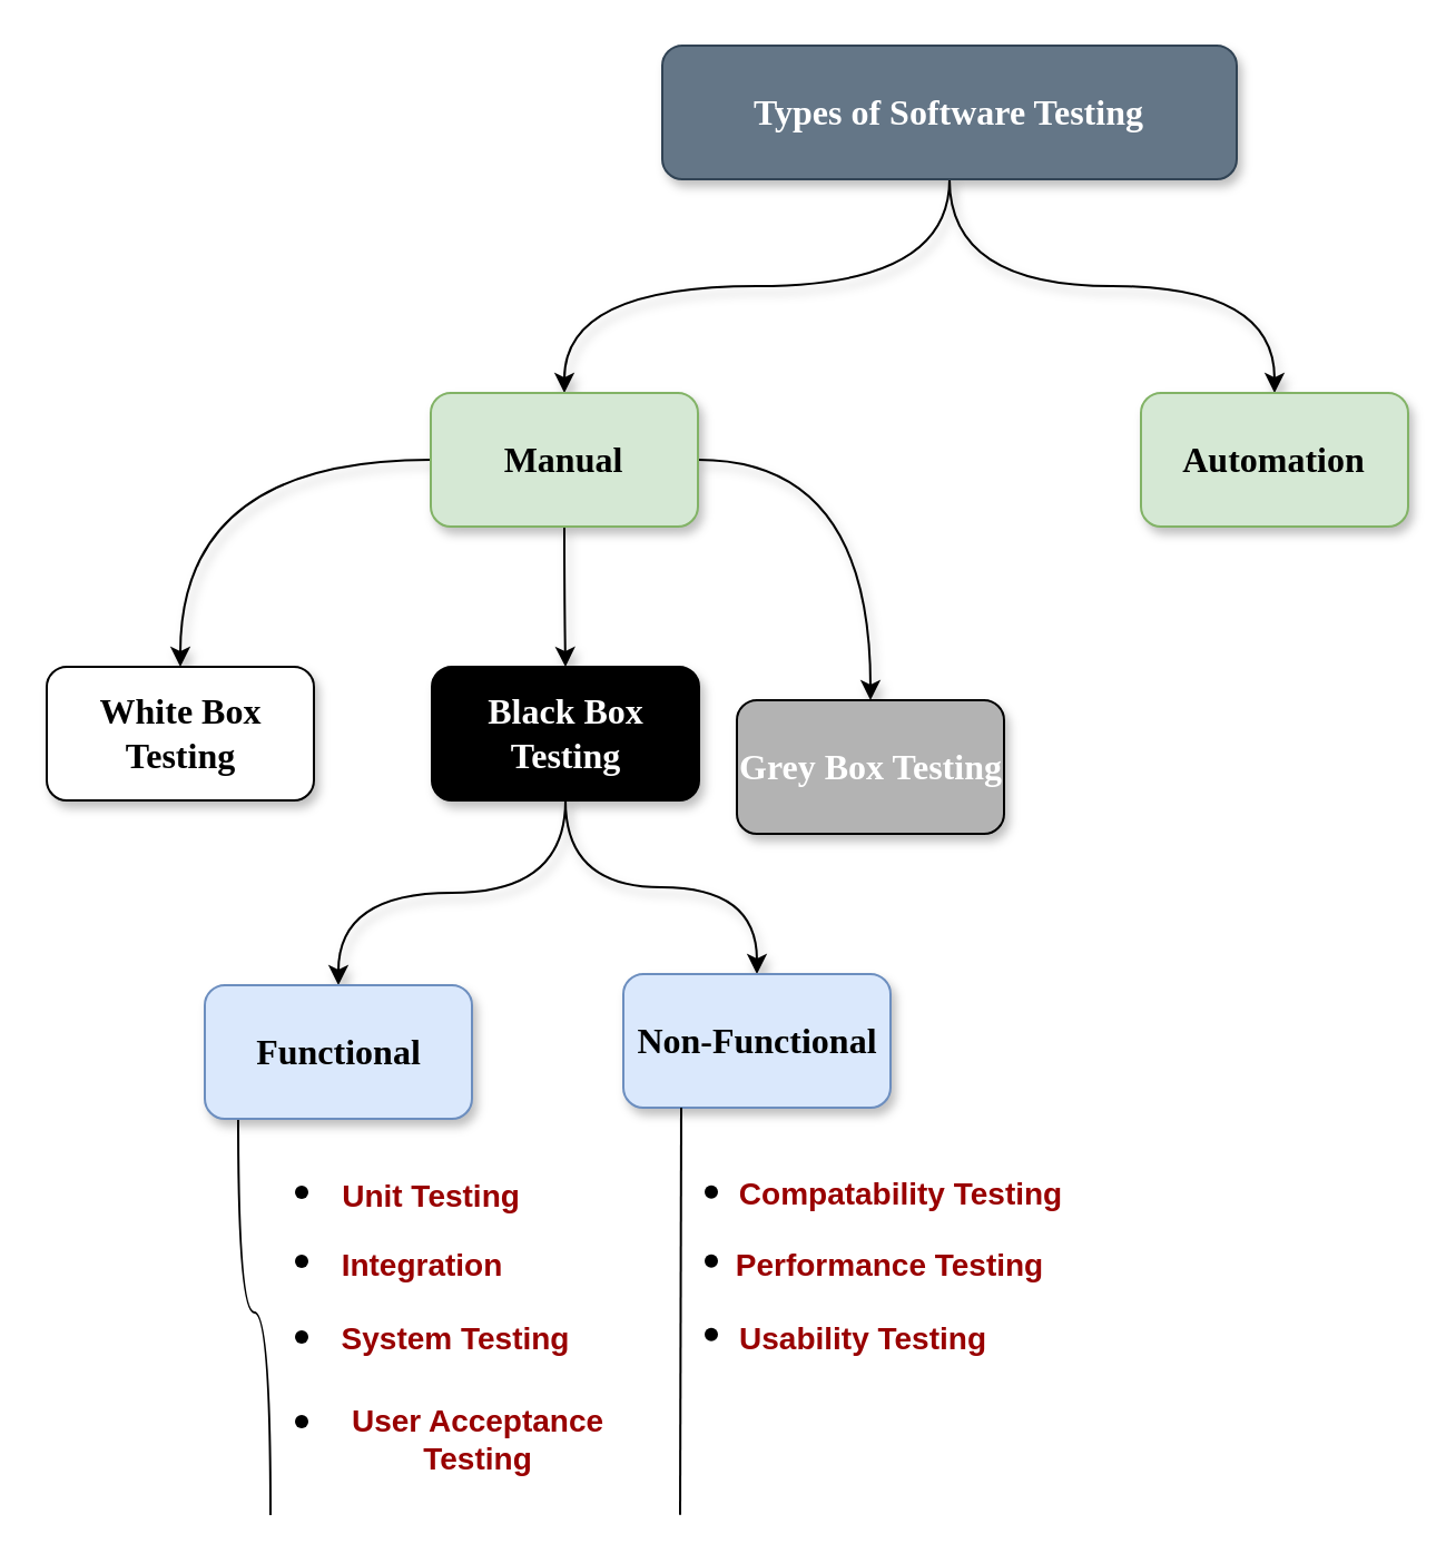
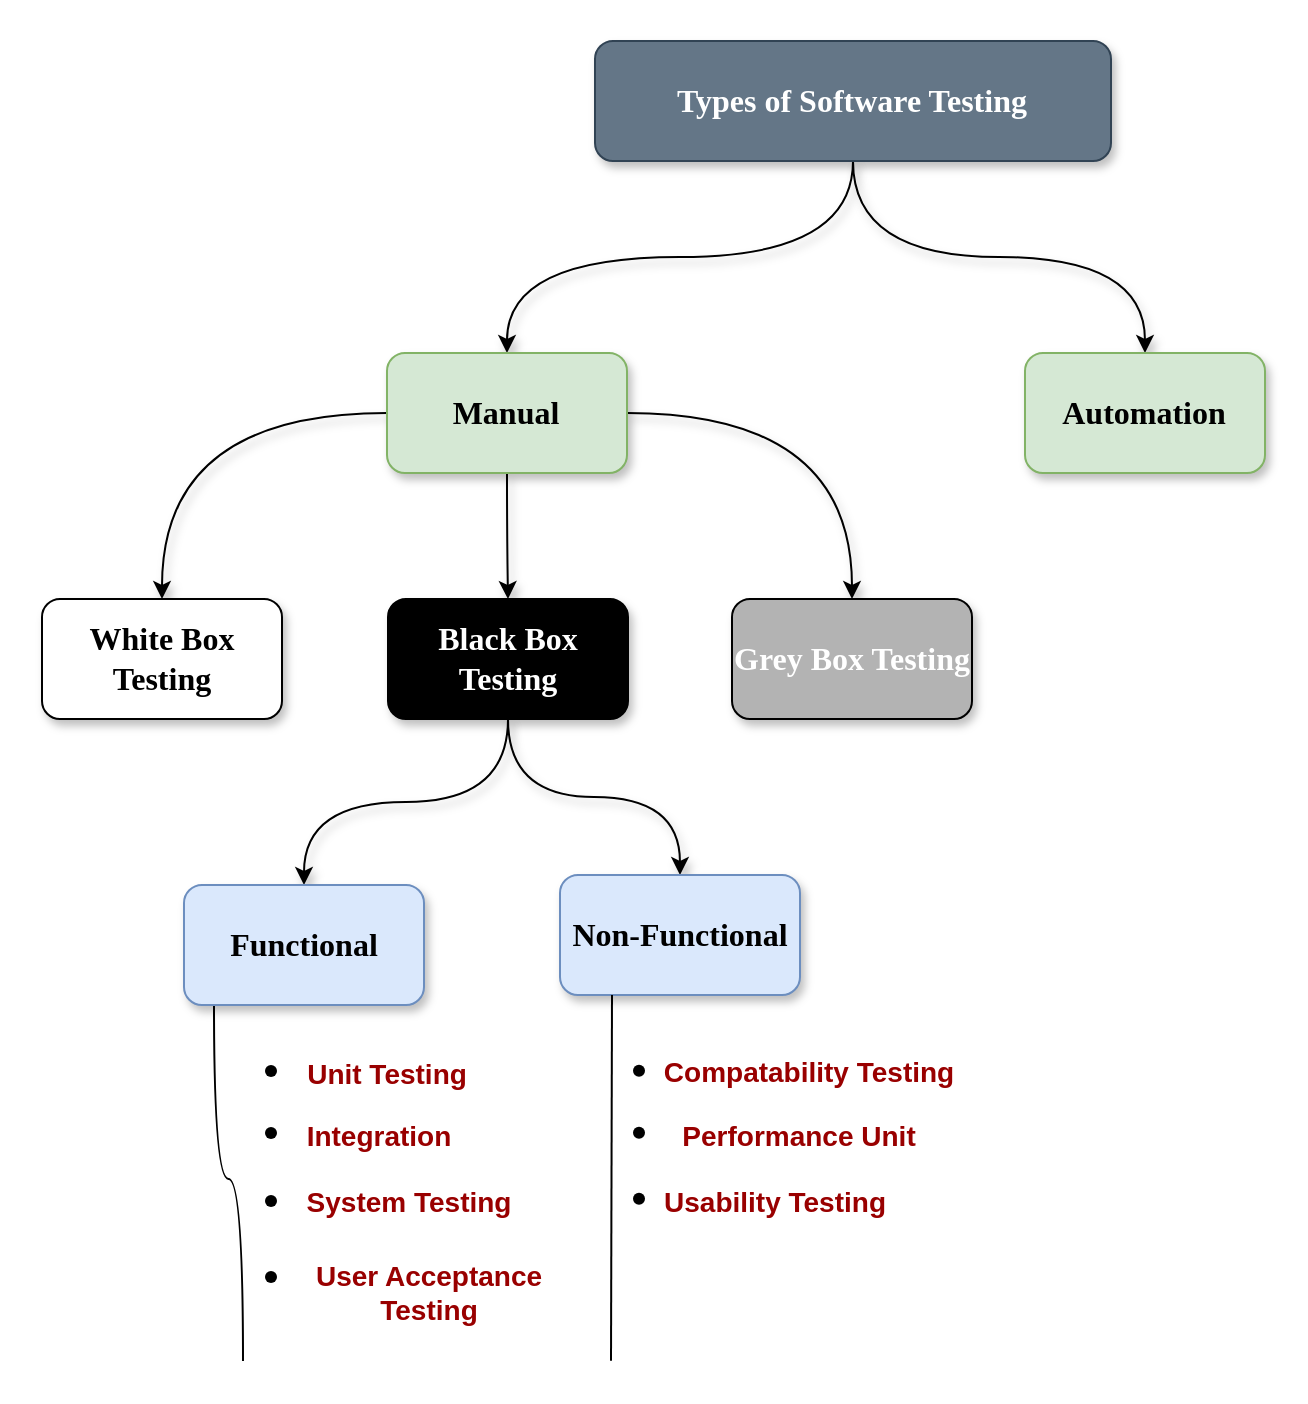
- <mxCell id="14" value="&lt;span style=&quot;color: rgb(255, 255, 255); font-size: 16px;&quot;&gt;Grey Box Testing&lt;/span&gt;" style="rounded=1;whiteSpace=wrap;html=1;fillColor=#B3B3B3;fontSize=16;fontStyle=1;fontFamily=Times New Roman;labelBorderColor=none;shadow=1;sketch=0;" parent="1" vertex="1"><mxGeometry x="330.5" y="314" width="120" height="60" as="geometry" /></mxCell>
+ <mxCell id="14" value="&lt;span style=&quot;color: rgb(255, 255, 255); font-size: 16px;&quot;&gt;Grey Box Testing&lt;/span&gt;" style="rounded=1;whiteSpace=wrap;html=1;fillColor=#B3B3B3;fontSize=16;fontStyle=1;fontFamily=Times New Roman;labelBorderColor=none;shadow=1;sketch=0;" parent="1" vertex="1"><mxGeometry x="365.5" y="299" width="120" height="60" as="geometry" /></mxCell>
- <mxCell id="31" value="Performance Testing" style="text;html=1;resizable=0;autosize=1;align=center;verticalAlign=middle;points=[];fillColor=none;strokeColor=none;rounded=1;fontColor=#990000;fontSize=14;fontStyle=1" parent="1" vertex="1"><mxGeometry x="325" y="557.82" width="148" height="21" as="geometry" /></mxCell>
+ <mxCell id="31" value="Performance Unit" style="text;html=1;resizable=0;autosize=1;align=center;verticalAlign=middle;points=[];fillColor=none;strokeColor=none;rounded=1;fontColor=#990000;fontSize=14;fontStyle=1" parent="1" vertex="1"><mxGeometry x="325" y="557.82" width="148" height="21" as="geometry" /></mxCell>
